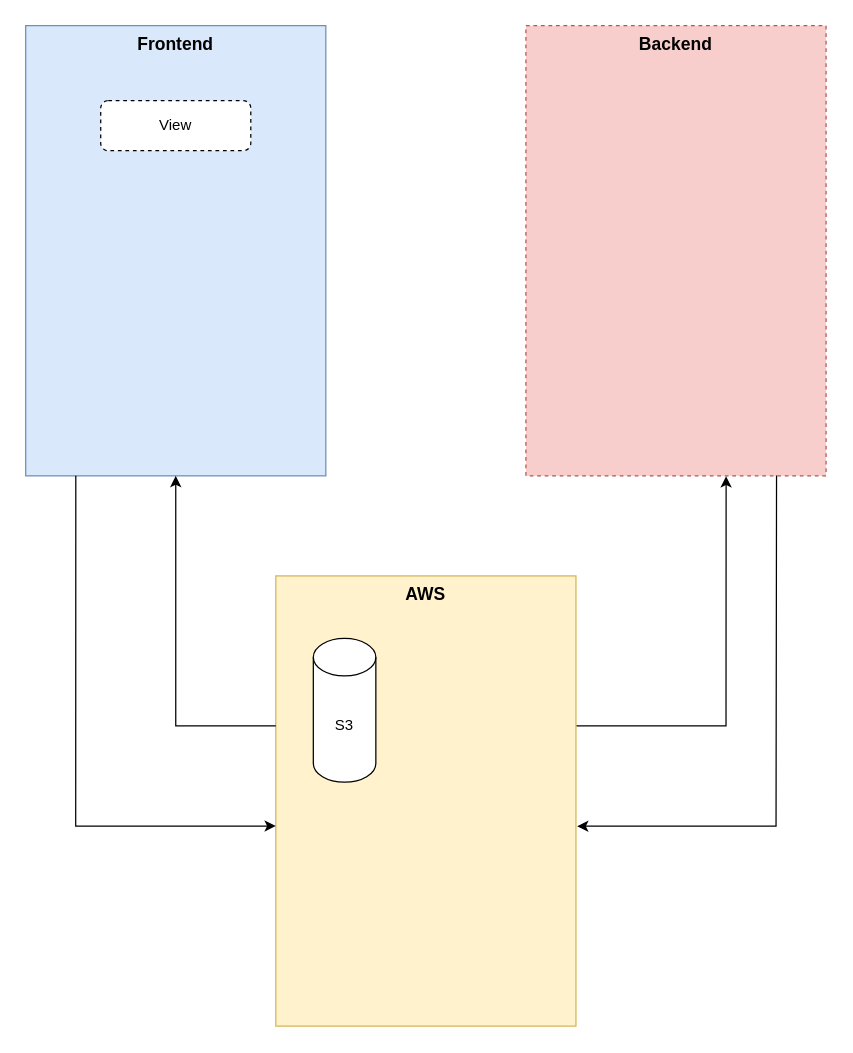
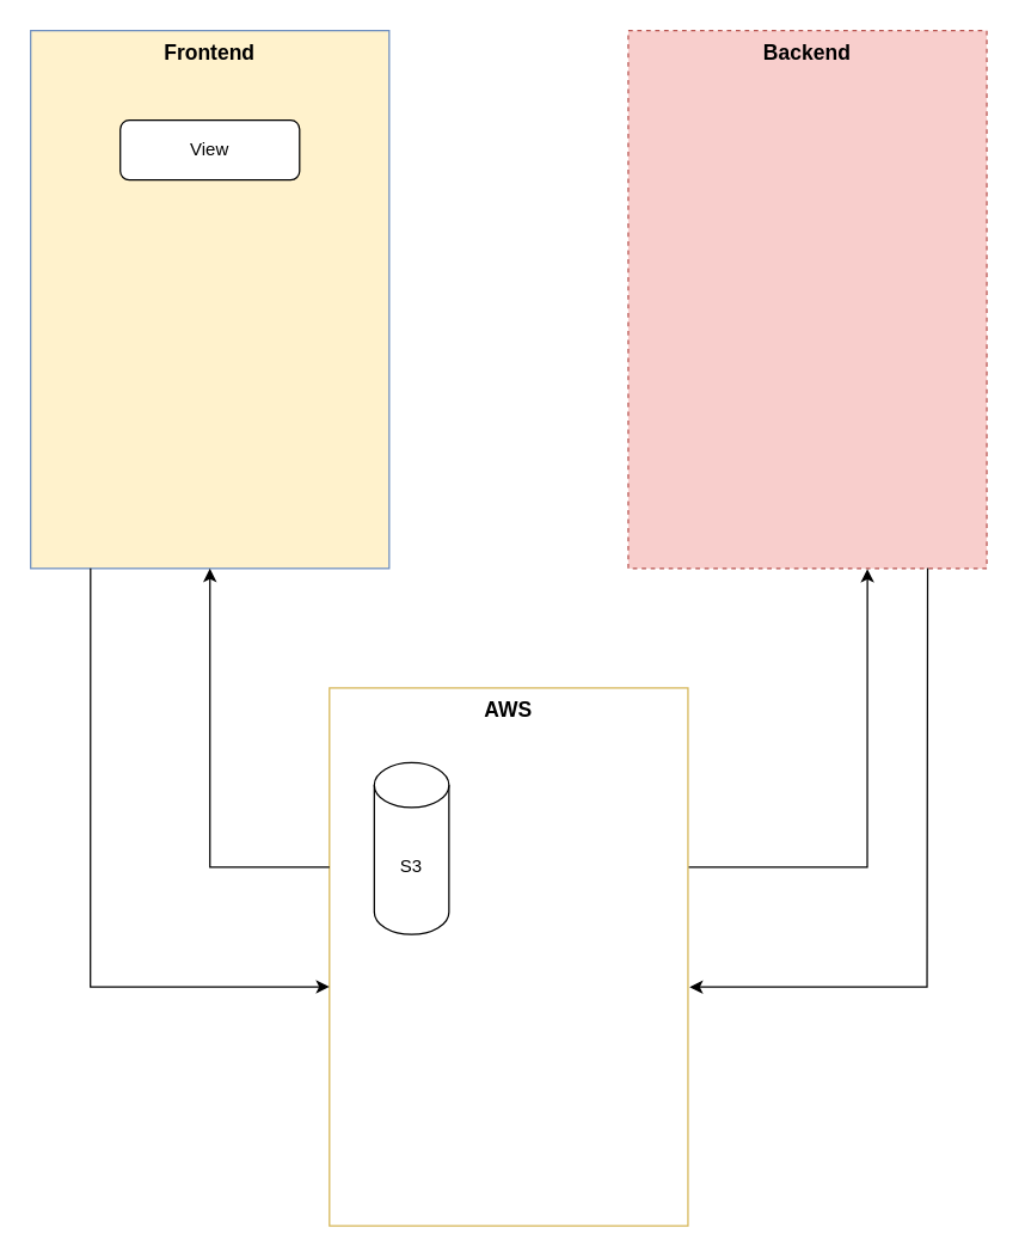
- <mxCell id="5" value="View" style="rounded=1;whiteSpace=wrap;html=1;dashed=1;" vertex="1" parent="1"><mxGeometry x="80" y="80" width="120" height="40" as="geometry" /></mxCell>
+ <mxCell id="5" value="View" style="rounded=1;whiteSpace=wrap;html=1;" vertex="1" parent="1"><mxGeometry x="80" y="80" width="120" height="40" as="geometry" /></mxCell>
- <mxCell id="2" value="&lt;font style=&quot;font-size: 14px;&quot;&gt;&lt;b&gt;Frontend&lt;/b&gt;&lt;/font&gt;" style="rounded=0;whiteSpace=wrap;html=1;fillColor=#dae8fc;strokeColor=#6c8ebf;horizontal=1;verticalAlign=top;" vertex="1" parent="1"><mxGeometry x="20" y="20" width="240" height="360" as="geometry" /></mxCell>
+ <mxCell id="2" value="&lt;font style=&quot;font-size: 14px;&quot;&gt;&lt;b&gt;Frontend&lt;/b&gt;&lt;/font&gt;" style="rounded=0;whiteSpace=wrap;html=1;fillColor=#fff2cc;strokeColor=#6c8ebf;horizontal=1;verticalAlign=top;" vertex="1" parent="1"><mxGeometry x="20" y="20" width="240" height="360" as="geometry" /></mxCell>
- <mxCell id="4" value="&lt;font style=&quot;font-size: 14px;&quot;&gt;&lt;b&gt;AWS&lt;/b&gt;&lt;/font&gt;" style="rounded=0;whiteSpace=wrap;html=1;fillColor=#fff2cc;strokeColor=#d6b656;verticalAlign=top;" vertex="1" parent="1"><mxGeometry x="220" y="460" width="240" height="360" as="geometry" /></mxCell>
+ <mxCell id="4" value="&lt;font style=&quot;font-size: 14px;&quot;&gt;&lt;b&gt;AWS&lt;/b&gt;&lt;/font&gt;" style="rounded=0;whiteSpace=wrap;html=1;fillColor=#ffffff;strokeColor=#d6b656;verticalAlign=top;" vertex="1" parent="1"><mxGeometry x="220" y="460" width="240" height="360" as="geometry" /></mxCell>
